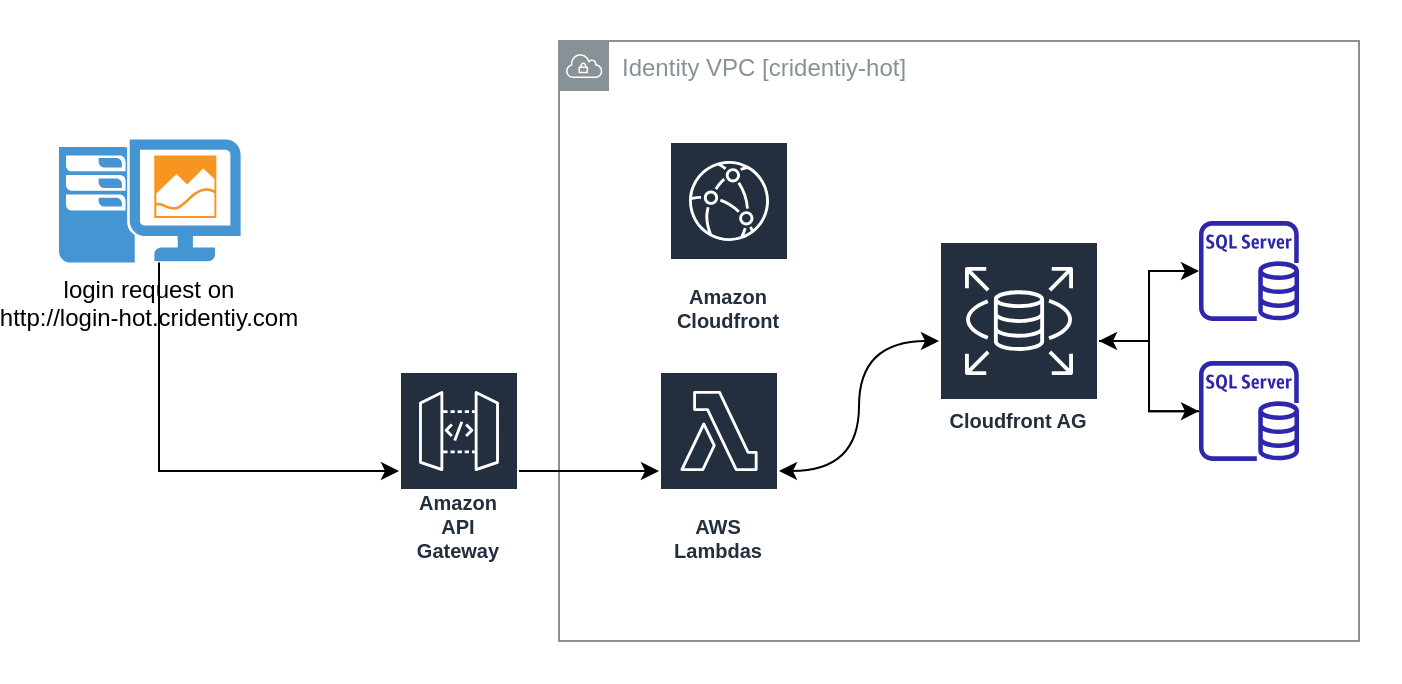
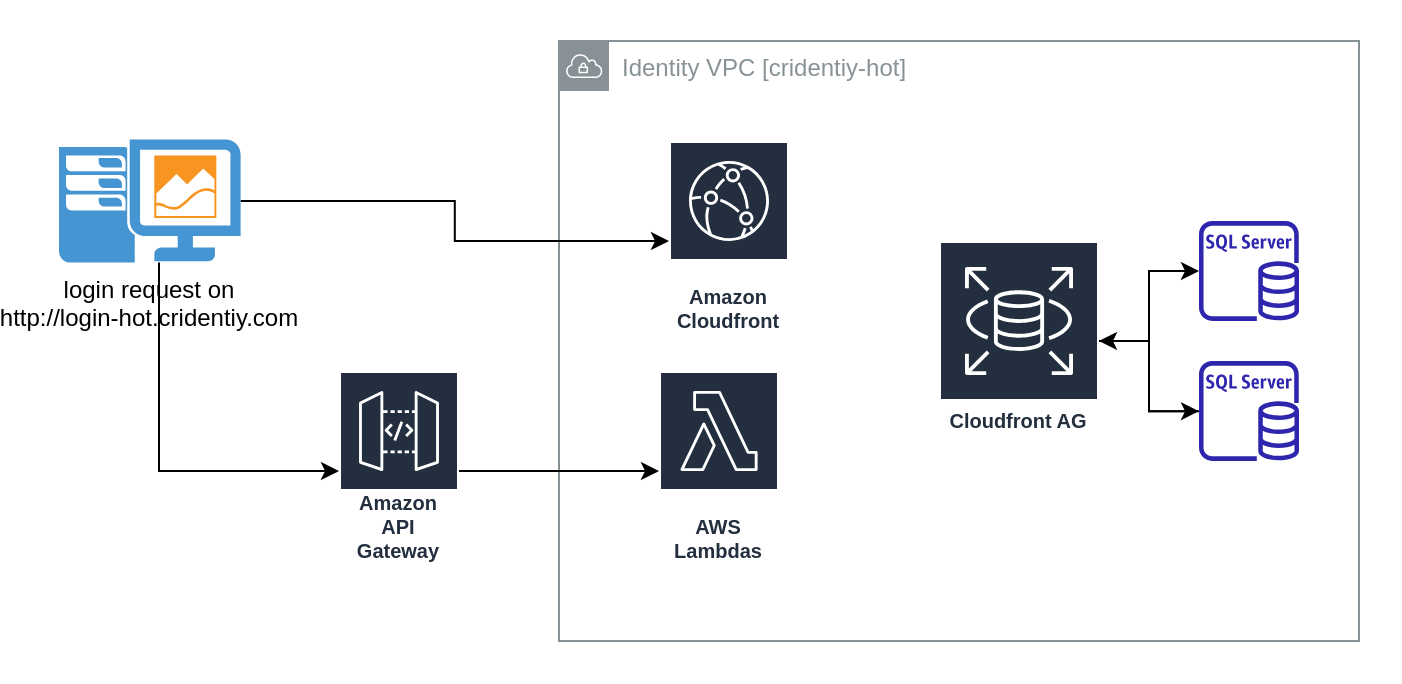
+ <mxCell id="13" style="edgeStyle=orthogonalEdgeStyle;rounded=0;orthogonalLoop=1;jettySize=auto;html=1;" edge="1" parent="1" source="14" target="5"><mxGeometry relative="1" as="geometry" /></mxCell>
- <mxCell id="3" style="edgeStyle=orthogonalEdgeStyle;rounded=0;orthogonalLoop=1;jettySize=auto;html=1;curved=1;startArrow=classic;startFill=1;" edge="1" parent="1" source="4" target="8"><mxGeometry relative="1" as="geometry" /></mxCell>
- <mxCell id="16" value="Amazon API Gateway" style="sketch=0;outlineConnect=0;fontColor=#232F3E;gradientColor=none;strokeColor=#ffffff;fillColor=#232F3E;dashed=0;verticalLabelPosition=middle;verticalAlign=bottom;align=center;html=1;whiteSpace=wrap;fontSize=10;fontStyle=1;spacing=3;shape=mxgraph.aws4.productIcon;prIcon=mxgraph.aws4.api_gateway;" vertex="1" parent="1"><mxGeometry x="190" y="185" width="60" height="100" as="geometry" /></mxCell>
+ <mxCell id="16" value="Amazon API Gateway" style="sketch=0;outlineConnect=0;fontColor=#232F3E;gradientColor=none;strokeColor=#ffffff;fillColor=#232F3E;dashed=0;verticalLabelPosition=middle;verticalAlign=bottom;align=center;html=1;whiteSpace=wrap;fontSize=10;fontStyle=1;spacing=3;shape=mxgraph.aws4.productIcon;prIcon=mxgraph.aws4.api_gateway;" vertex="1" parent="1"><mxGeometry x="160" y="185" width="60" height="100" as="geometry" /></mxCell>
